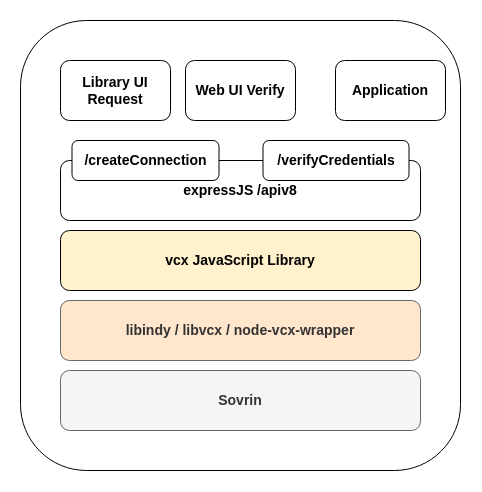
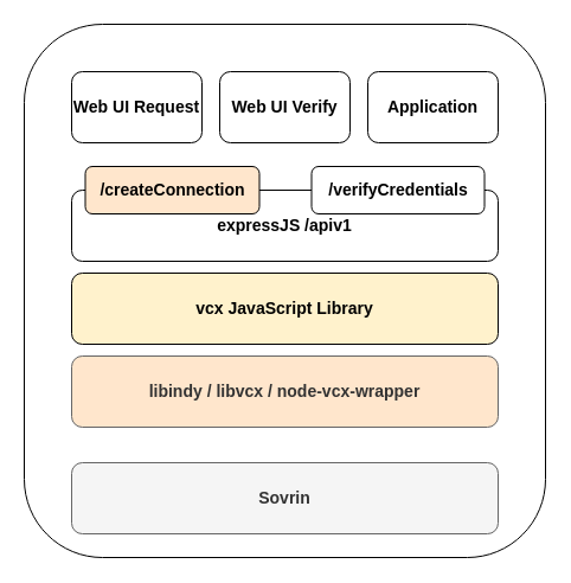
- <mxCell id="9" value="Library UI Request" style="rounded=1;whiteSpace=wrap;html=1;fontSize=14;fontStyle=1" vertex="1" parent="1"><mxGeometry x="60" y="60" width="110" height="60" as="geometry" /></mxCell>
+ <mxCell id="9" value="Web UI Request" style="rounded=1;whiteSpace=wrap;html=1;fontSize=14;fontStyle=1" vertex="1" parent="1"><mxGeometry x="60" y="60" width="110" height="60" as="geometry" /></mxCell>
- <mxCell id="10" value="Application" style="rounded=1;whiteSpace=wrap;html=1;fontSize=14;fontStyle=1" vertex="1" parent="1"><mxGeometry x="335" y="60" width="110" height="60" as="geometry" /></mxCell>
+ <mxCell id="10" value="Application" style="rounded=1;whiteSpace=wrap;html=1;fontSize=14;fontStyle=1" vertex="1" parent="1"><mxGeometry x="310" y="60" width="110" height="60" as="geometry" /></mxCell>
- <mxCell id="7" value="/createConnection" style="rounded=1;whiteSpace=wrap;html=1;fontSize=14;fontStyle=1" vertex="1" parent="1"><mxGeometry x="71.5" y="140" width="147" height="40" as="geometry" /></mxCell>
+ <mxCell id="7" value="/createConnection" style="rounded=1;whiteSpace=wrap;html=1;fontSize=14;fontStyle=1;fillColor=#ffe6cc;" vertex="1" parent="1"><mxGeometry x="71.5" y="140" width="147" height="40" as="geometry" /></mxCell>
- <mxCell id="6" value="expressJS /apiv8" style="rounded=1;whiteSpace=wrap;html=1;fontSize=14;fontStyle=1" vertex="1" parent="1"><mxGeometry x="60" y="160" width="360" height="60" as="geometry" /></mxCell>
+ <mxCell id="6" value="expressJS /apiv1" style="rounded=1;whiteSpace=wrap;html=1;fontSize=14;fontStyle=1" vertex="1" parent="1"><mxGeometry x="60" y="160" width="360" height="60" as="geometry" /></mxCell>
- <mxCell id="3" value="Sovrin" style="rounded=1;whiteSpace=wrap;html=1;fillColor=#f5f5f5;strokeColor=#666666;fontColor=#333333;fontSize=14;fontStyle=1" vertex="1" parent="1"><mxGeometry x="60" y="370" width="360" height="60" as="geometry" /></mxCell>
+ <mxCell id="3" value="Sovrin" style="rounded=1;whiteSpace=wrap;html=1;fillColor=#f5f5f5;strokeColor=#666666;fontColor=#333333;fontSize=14;fontStyle=1" vertex="1" parent="1"><mxGeometry x="60" y="390" width="360" height="60" as="geometry" /></mxCell>
